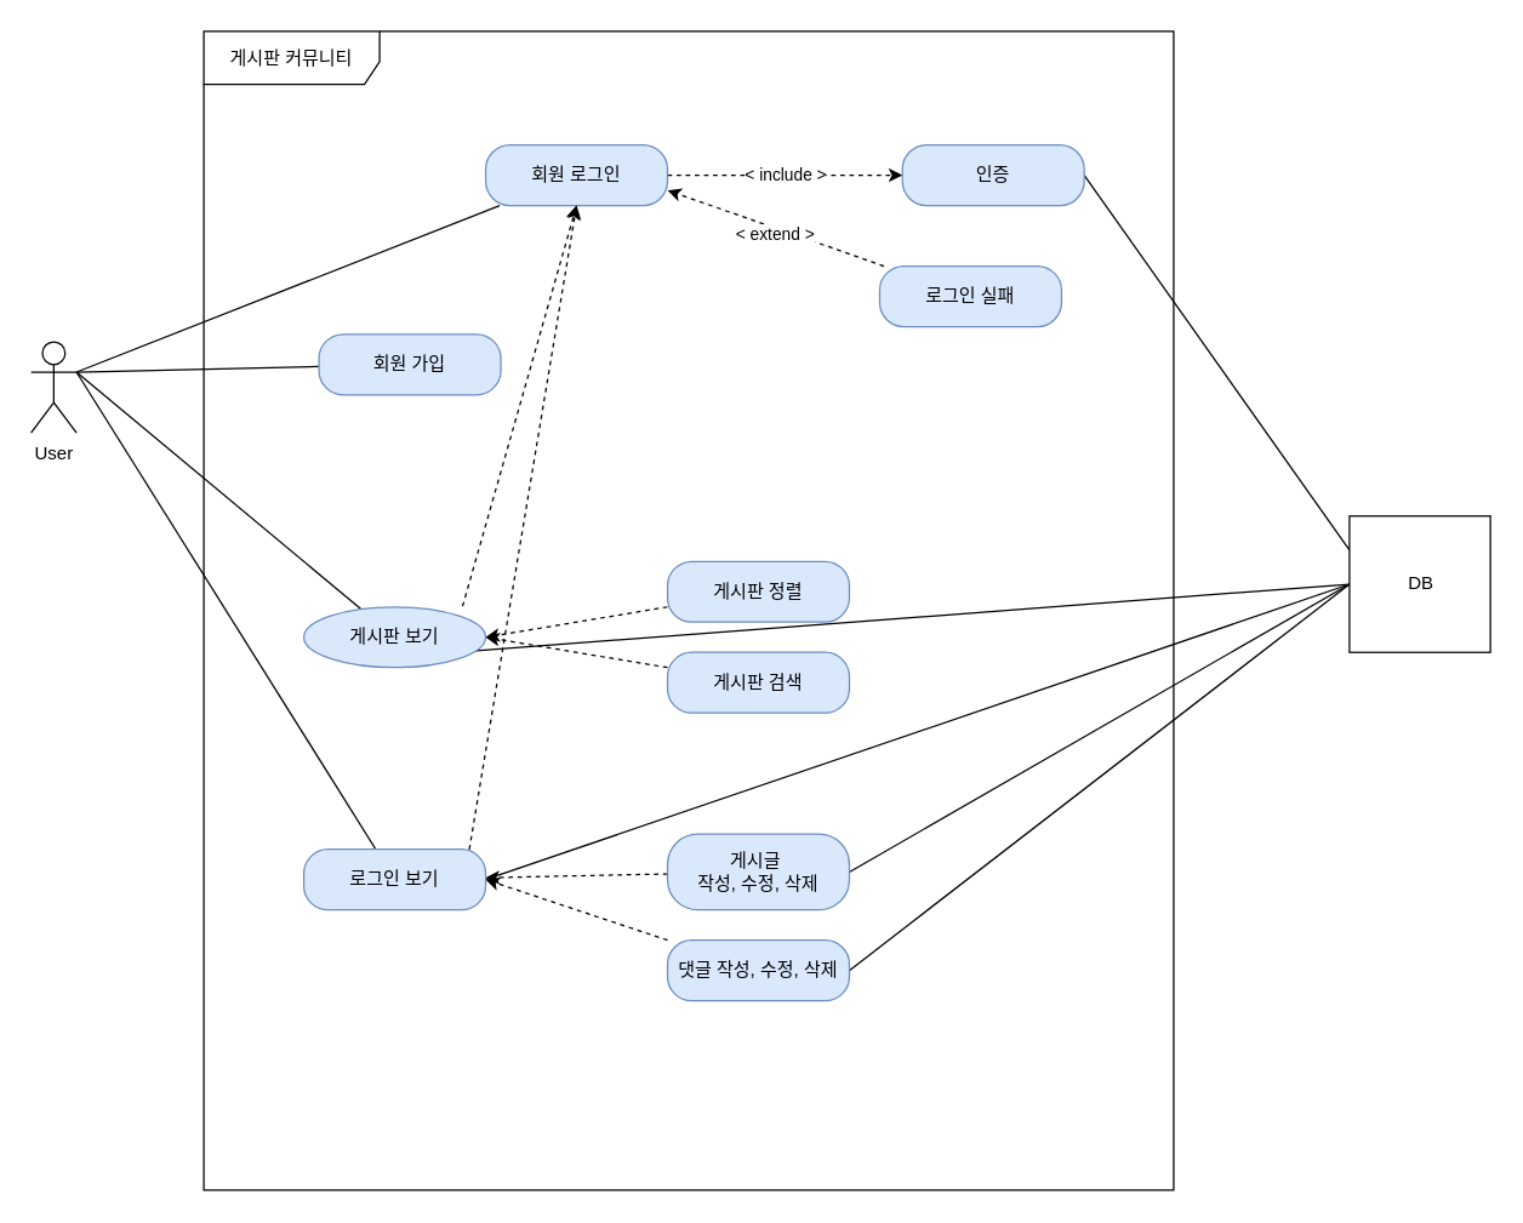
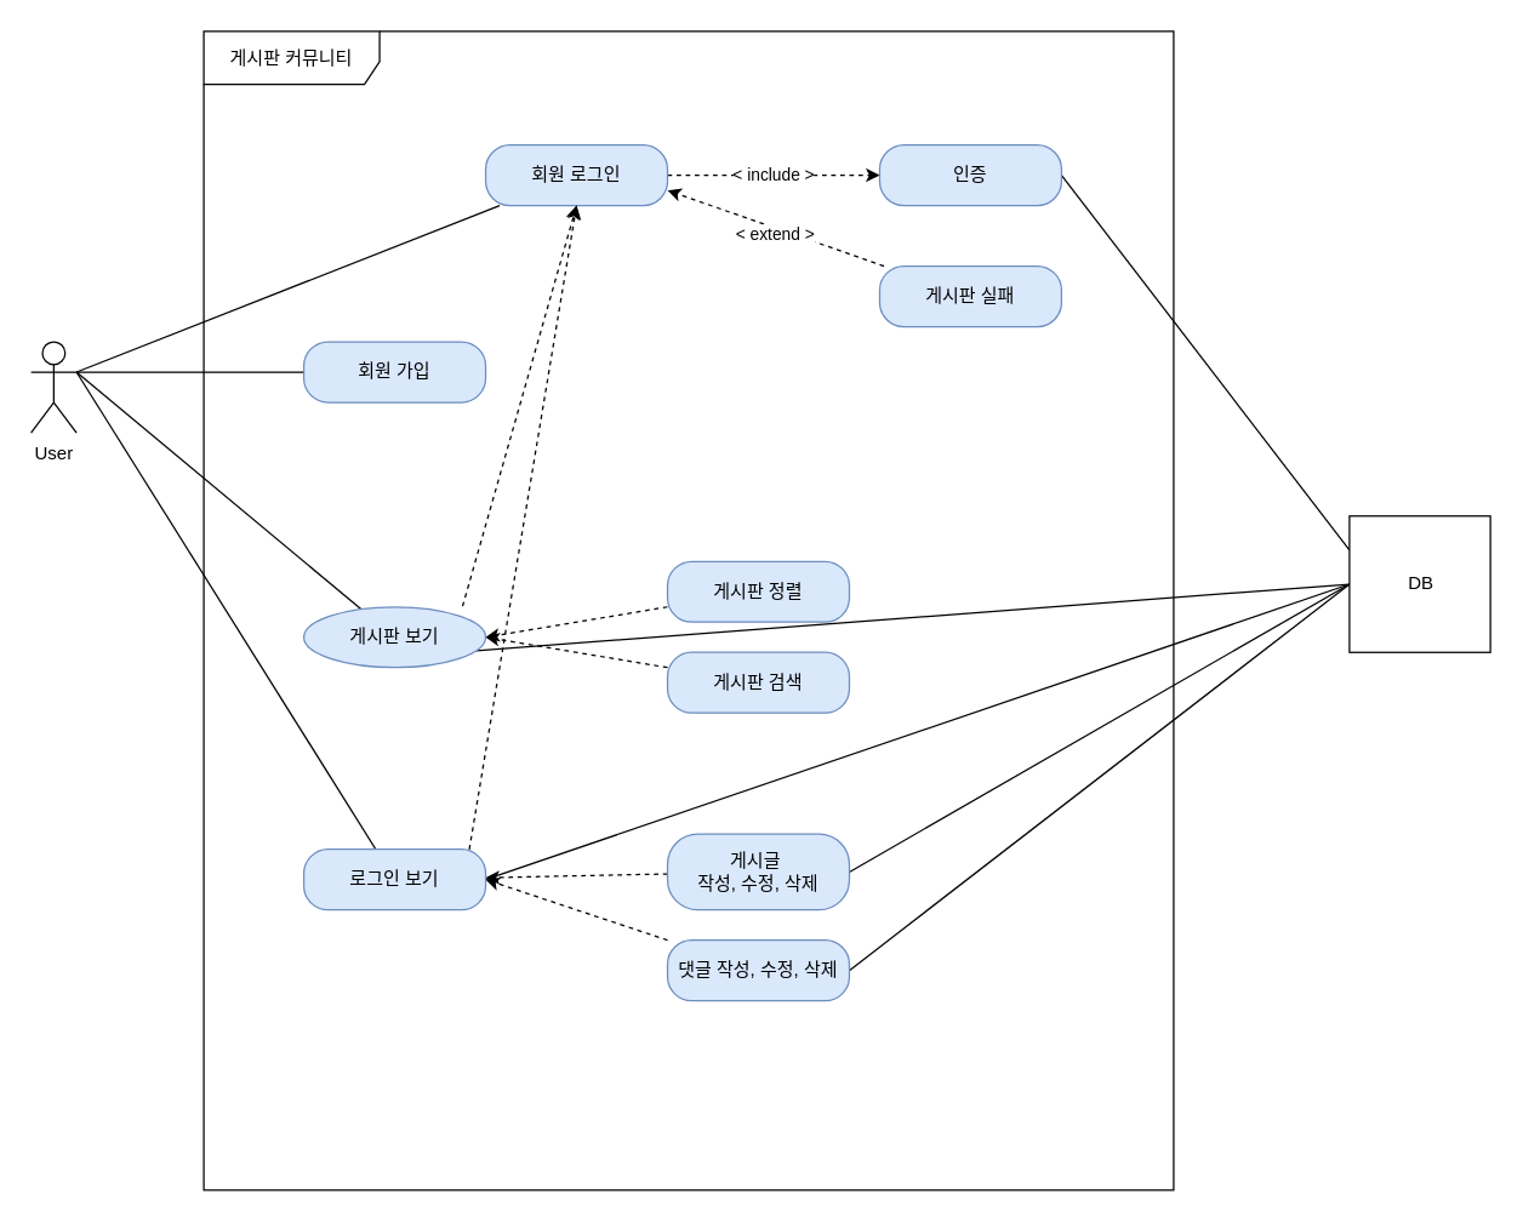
- <mxCell id="10" value="인증" style="rounded=1;whiteSpace=wrap;html=1;arcSize=40;fillColor=#dae8fc;strokeColor=#6c8ebf;" vertex="1" parent="1"><mxGeometry x="595" y="95" width="120" height="40" as="geometry" /></mxCell>
+ <mxCell id="10" value="인증" style="rounded=1;whiteSpace=wrap;html=1;arcSize=40;fillColor=#dae8fc;strokeColor=#6c8ebf;" vertex="1" parent="1"><mxGeometry x="580" y="95" width="120" height="40" as="geometry" /></mxCell>
- <mxCell id="13" value="로그인 실패" style="rounded=1;whiteSpace=wrap;html=1;arcSize=40;fillColor=#dae8fc;strokeColor=#6c8ebf;" vertex="1" parent="1"><mxGeometry x="580" y="175" width="120" height="40" as="geometry" /></mxCell>
+ <mxCell id="13" value="게시판 실패" style="rounded=1;whiteSpace=wrap;html=1;arcSize=40;fillColor=#dae8fc;strokeColor=#6c8ebf;" vertex="1" parent="1"><mxGeometry x="580" y="175" width="120" height="40" as="geometry" /></mxCell>
- <mxCell id="5" value="회원 가입" style="rounded=1;whiteSpace=wrap;html=1;arcSize=40;fillColor=#dae8fc;strokeColor=#6c8ebf;" vertex="1" parent="1"><mxGeometry x="210" y="220" width="120" height="40" as="geometry" /></mxCell>
+ <mxCell id="5" value="회원 가입" style="rounded=1;whiteSpace=wrap;html=1;arcSize=40;fillColor=#dae8fc;strokeColor=#6c8ebf;" vertex="1" parent="1"><mxGeometry x="200" y="225" width="120" height="40" as="geometry" /></mxCell>
